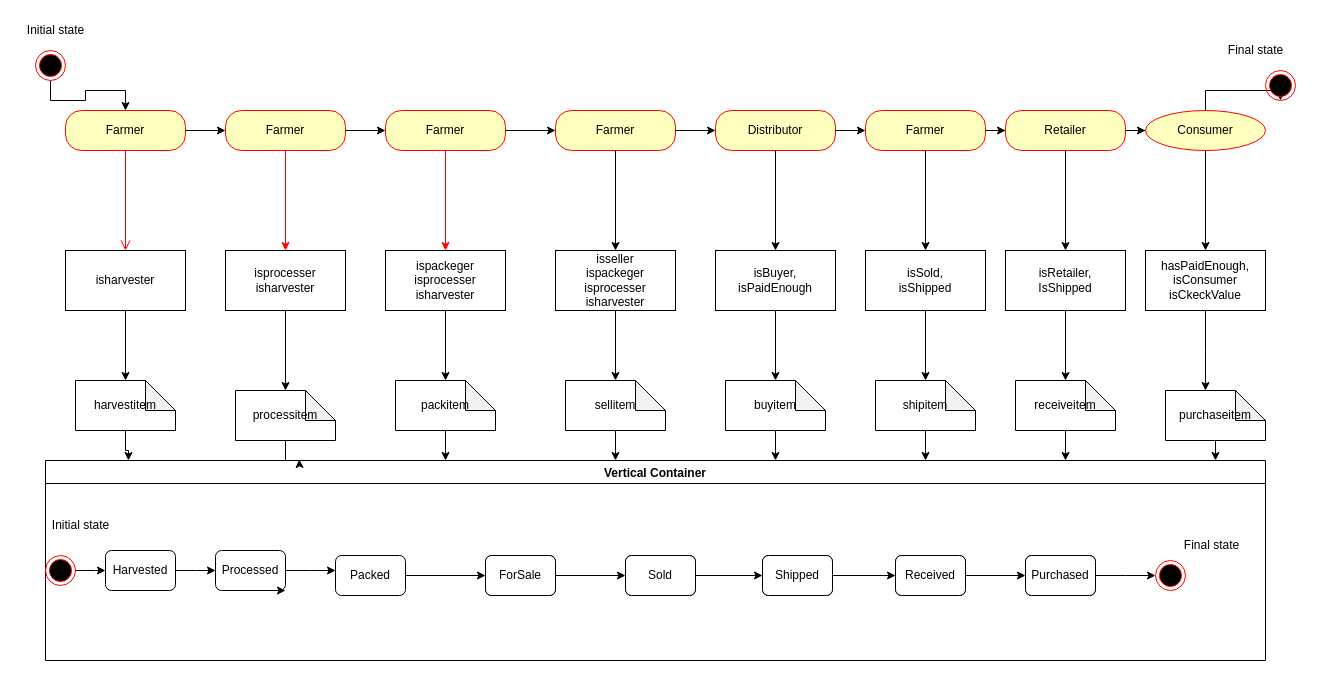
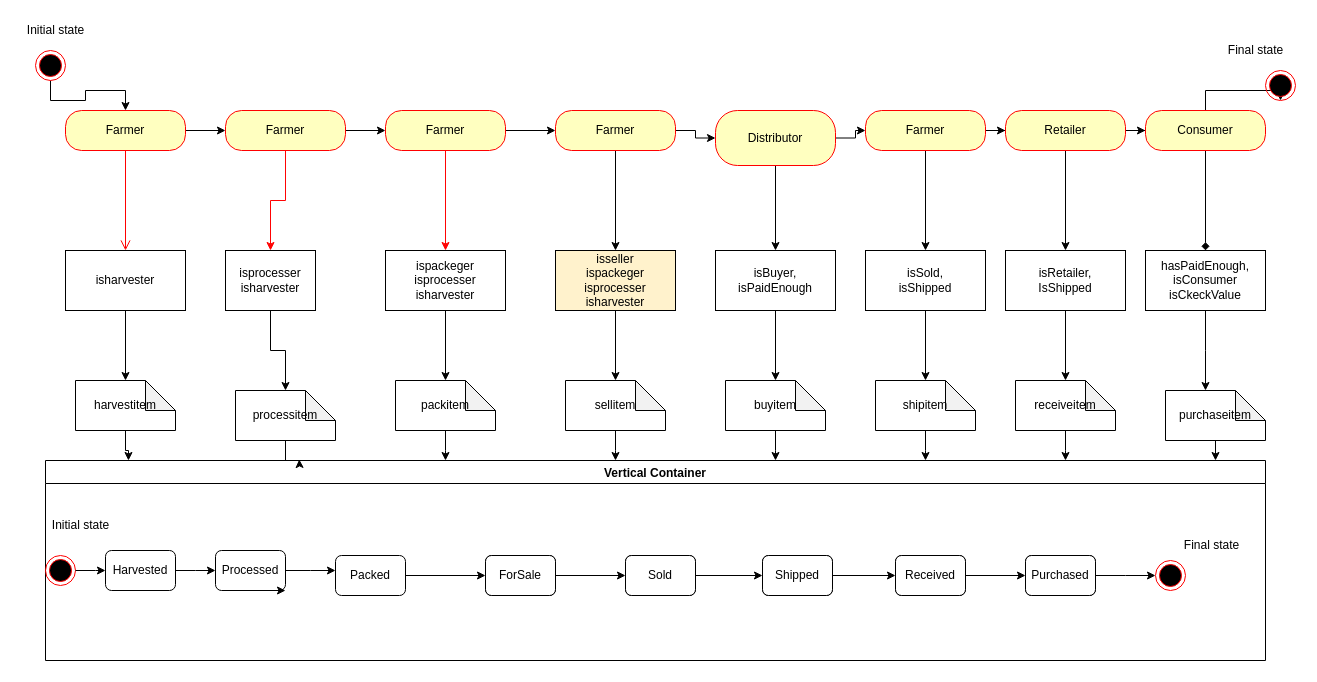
- <mxCell id="45" value="Distributor" style="rounded=1;whiteSpace=wrap;html=1;arcSize=40;fontColor=#000000;fillColor=#ffffc0;strokeColor=#ff0000;" vertex="1" parent="1"><mxGeometry x="715" y="110" width="120" height="40" as="geometry" /></mxCell>
+ <mxCell id="45" value="Distributor" style="rounded=1;whiteSpace=wrap;html=1;arcSize=40;fontColor=#000000;fillColor=#ffffc0;strokeColor=#ff0000;" vertex="1" parent="1"><mxGeometry x="715" y="110" width="120" height="55" as="geometry" /></mxCell>
- <mxCell id="81" value="Consumer" style="ellipse;whiteSpace=wrap;html=1;arcSize=40;fontColor=#000000;fillColor=#ffffc0;strokeColor=#ff0000;" vertex="1" parent="1"><mxGeometry x="1145" y="110" width="120" height="40" as="geometry" /></mxCell>
+ <mxCell id="81" value="Consumer" style="rounded=1;whiteSpace=wrap;html=1;arcSize=40;fontColor=#000000;fillColor=#ffffc0;strokeColor=#ff0000;" vertex="1" parent="1"><mxGeometry x="1145" y="110" width="120" height="40" as="geometry" /></mxCell>
- <mxCell id="79" value="" style="edgeStyle=orthogonalEdgeStyle;rounded=0;orthogonalLoop=1;jettySize=auto;html=1;strokeColor=#000000;" edge="1" parent="1" source="81" target="83"><mxGeometry relative="1" as="geometry" /></mxCell>
+ <mxCell id="79" value="" style="edgeStyle=orthogonalEdgeStyle;rounded=0;orthogonalLoop=1;jettySize=auto;html=1;strokeColor=#000000;endArrow=diamond;" edge="1" parent="1" source="81" target="83"><mxGeometry relative="1" as="geometry" /></mxCell>
- <mxCell id="50" value="isprocesser&lt;br&gt;isharvester" style="rounded=0;whiteSpace=wrap;html=1;" vertex="1" parent="1"><mxGeometry x="225" y="250" width="120" height="60" as="geometry" /></mxCell>
+ <mxCell id="50" value="isprocesser&lt;br&gt;isharvester" style="rounded=0;whiteSpace=wrap;html=1;" vertex="1" parent="1"><mxGeometry x="225" y="250" width="90" height="60" as="geometry" /></mxCell>
- <mxCell id="62" value="isseller&lt;br&gt;ispackeger&lt;br&gt;isprocesser&lt;br&gt;isharvester" style="rounded=0;whiteSpace=wrap;html=1;" vertex="1" parent="1"><mxGeometry x="555" y="250" width="120" height="60" as="geometry" /></mxCell>
+ <mxCell id="62" value="isseller&lt;br&gt;ispackeger&lt;br&gt;isprocesser&lt;br&gt;isharvester" style="rounded=0;whiteSpace=wrap;html=1;fillColor=#fff2cc;" vertex="1" parent="1"><mxGeometry x="555" y="250" width="120" height="60" as="geometry" /></mxCell>
